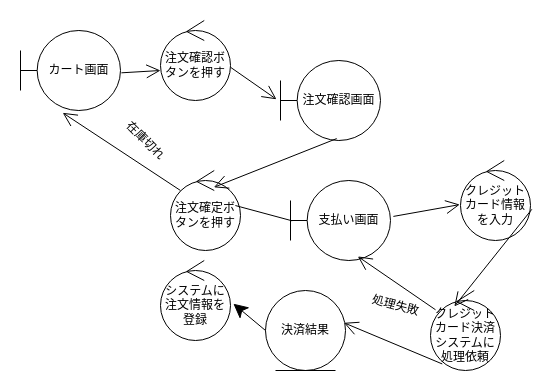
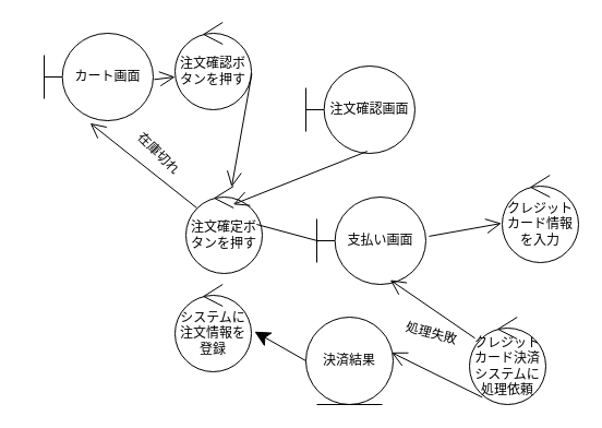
- <mxCell id="2" value="カート画面" style="shape=umlBoundary;whiteSpace=wrap;html=1;" vertex="1" parent="1"><mxGeometry x="20" y="30" width="100" height="80" as="geometry" /></mxCell>
+ <mxCell id="2" value="カート画面" style="shape=umlBoundary;whiteSpace=wrap;html=1;" vertex="1" parent="1"><mxGeometry x="40" y="30" width="100" height="80" as="geometry" /></mxCell>
- <mxCell id="6" value="" style="endArrow=open;endFill=1;endSize=12;html=1;rounded=0;exitX=1.006;exitY=0.588;exitDx=0;exitDy=0;exitPerimeter=0;entryX=-0.04;entryY=0.485;entryDx=0;entryDy=0;entryPerimeter=0;" edge="1" parent="1" source="3" target="5"><mxGeometry width="160" relative="1" as="geometry"><mxPoint x="180" y="230" as="sourcePoint" /><mxPoint x="340" y="230" as="targetPoint" /></mxGeometry></mxCell>
+ <mxCell id="6" value="" style="endArrow=open;endFill=1;endSize=12;html=1;rounded=0;exitX=1.006;exitY=0.588;exitDx=0;exitDy=0;exitPerimeter=0;" edge="1" parent="1" source="3" target="7"><mxGeometry width="160" relative="1" as="geometry"><mxPoint x="180" y="230" as="sourcePoint" /><mxPoint x="340" y="230" as="targetPoint" /></mxGeometry></mxCell>
- <mxCell id="16" value="" style="endArrow=open;endFill=1;endSize=12;html=1;rounded=0;exitX=1.019;exitY=0.61;exitDx=0;exitDy=0;exitPerimeter=0;entryX=0.34;entryY=0.199;entryDx=0;entryDy=0;entryPerimeter=0;" edge="1" parent="1" source="13" target="15"><mxGeometry width="160" relative="1" as="geometry"><mxPoint x="180" y="230" as="sourcePoint" /><mxPoint x="340" y="230" as="targetPoint" /></mxGeometry></mxCell>
- <mxCell id="19" value="決済結果" style="ellipse;shape=umlEntity;whiteSpace=wrap;html=1;" vertex="1" parent="1"><mxGeometry x="265" y="290" width="80" height="80" as="geometry" /></mxCell>
+ <mxCell id="19" value="決済結果" style="ellipse;shape=umlEntity;whiteSpace=wrap;html=1;" vertex="1" parent="1"><mxGeometry x="280" y="290" width="80" height="80" as="geometry" /></mxCell>
